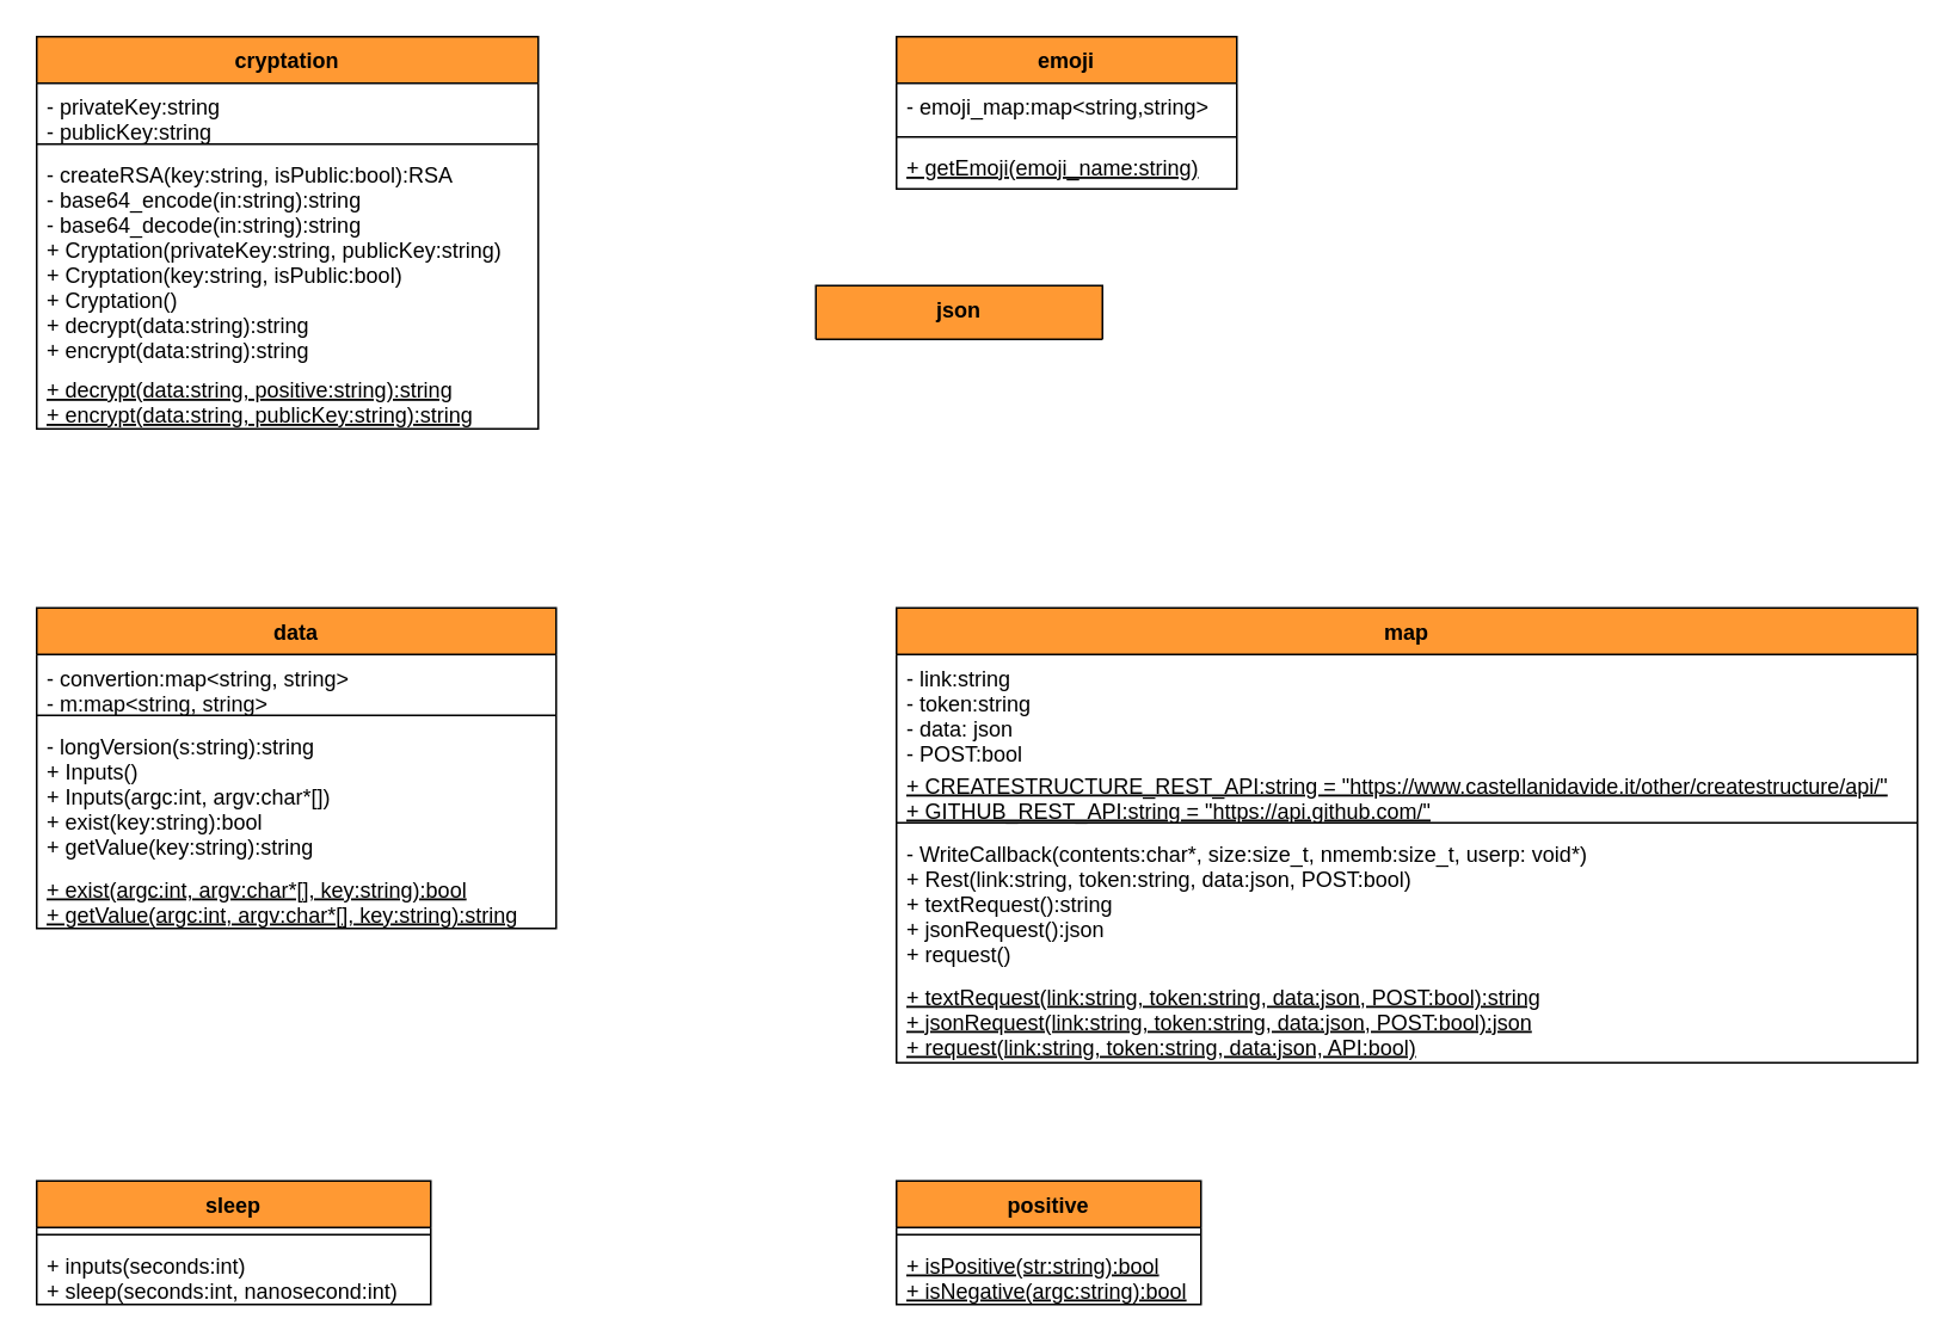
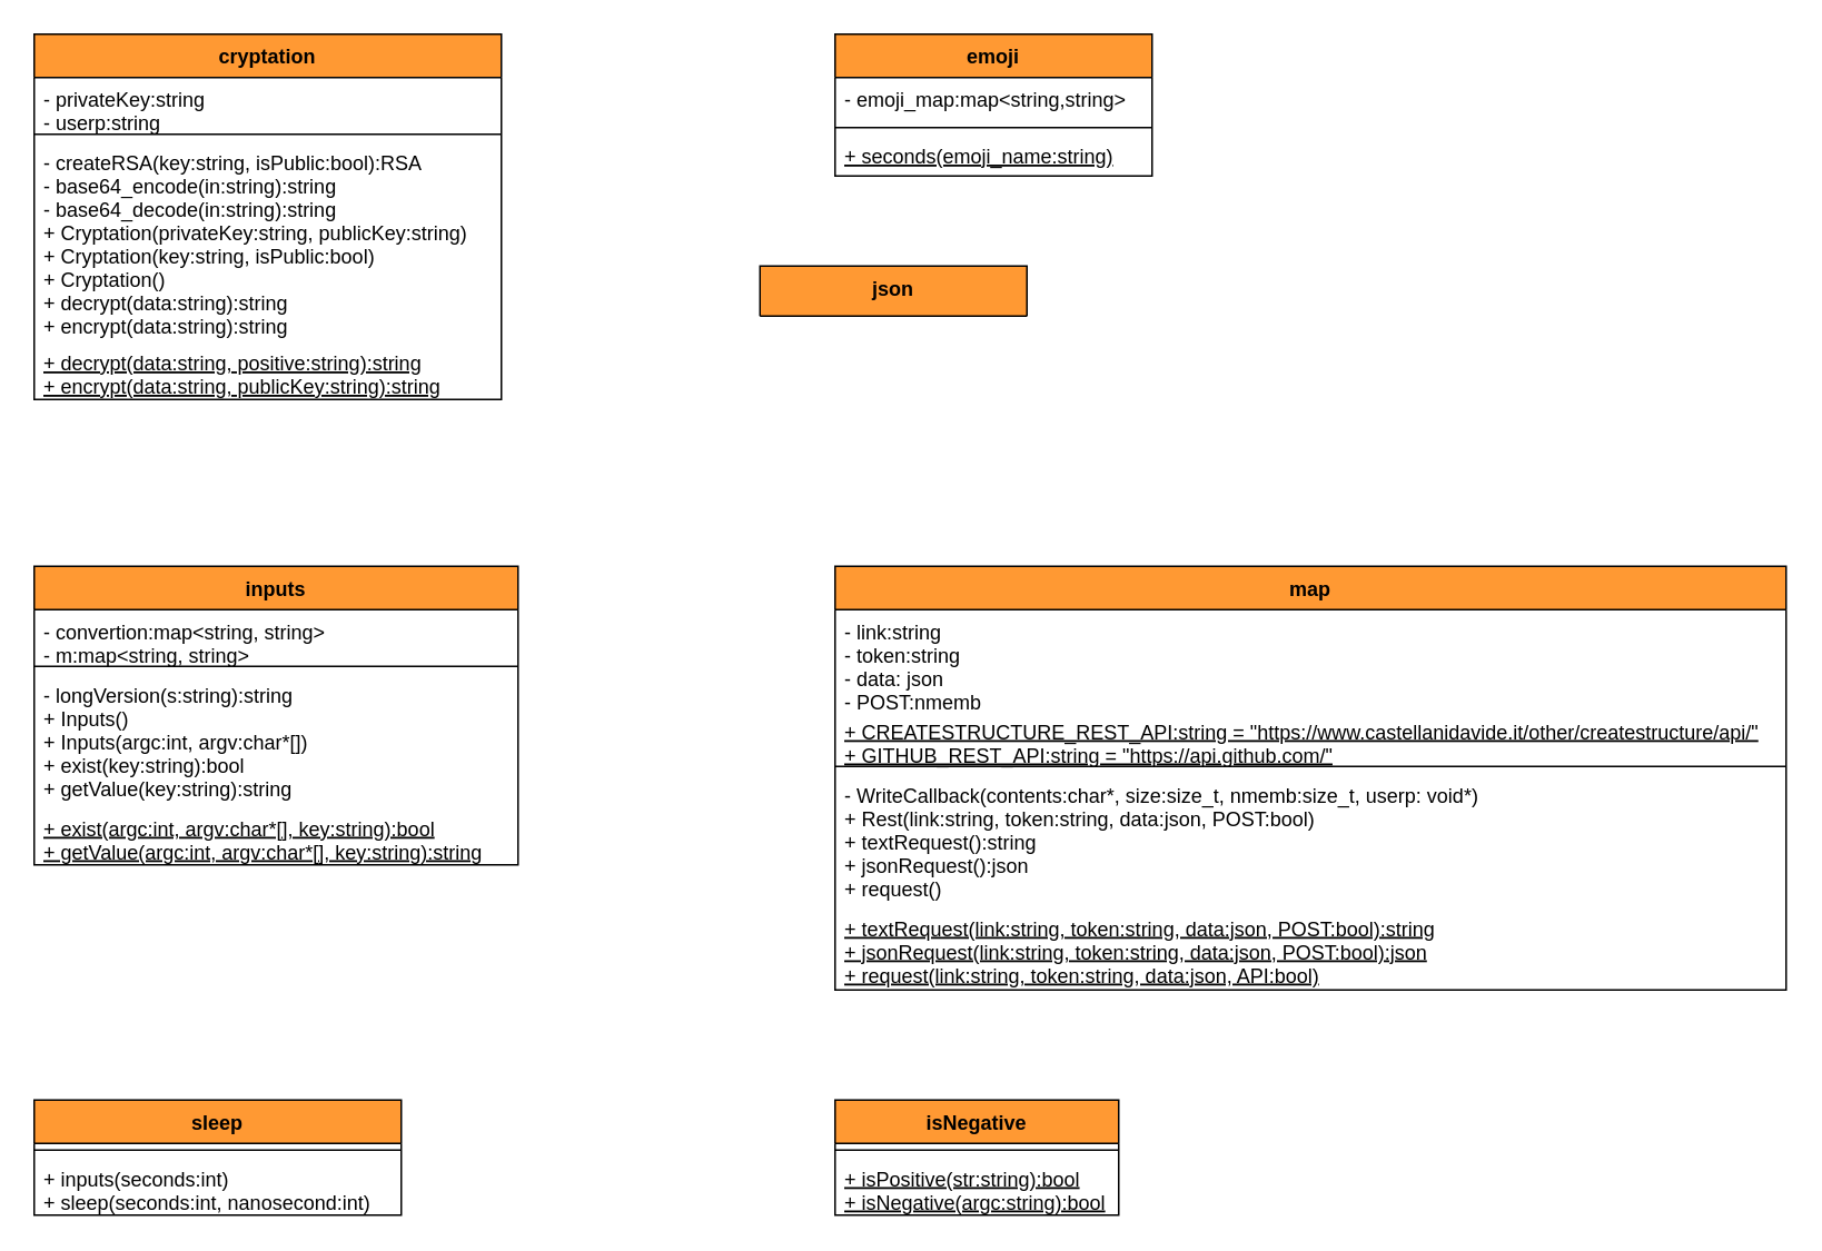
- <mxCell id="3" value="- privateKey:string&#10;- publicKey:string" style="text;strokeColor=none;fillColor=none;align=left;verticalAlign=top;spacingLeft=4;spacingRight=4;overflow=hidden;rotatable=0;points=[[0,0.5],[1,0.5]];portConstraint=eastwest;" vertex="1" parent="2"><mxGeometry y="26" width="280" height="30" as="geometry" /></mxCell>
+ <mxCell id="3" value="- privateKey:string&#10;- userp:string" style="text;strokeColor=none;fillColor=none;align=left;verticalAlign=top;spacingLeft=4;spacingRight=4;overflow=hidden;rotatable=0;points=[[0,0.5],[1,0.5]];portConstraint=eastwest;" vertex="1" parent="2"><mxGeometry y="26" width="280" height="30" as="geometry" /></mxCell>
- <mxCell id="10" value="+ getEmoji(emoji_name:string)" style="text;strokeColor=none;fillColor=none;align=left;verticalAlign=top;spacingLeft=4;spacingRight=4;overflow=hidden;rotatable=0;points=[[0,0.5],[1,0.5]];portConstraint=eastwest;fontStyle=4" vertex="1" parent="7"><mxGeometry y="60" width="190" height="25" as="geometry" /></mxCell>
+ <mxCell id="10" value="+ seconds(emoji_name:string)" style="text;strokeColor=none;fillColor=none;align=left;verticalAlign=top;spacingLeft=4;spacingRight=4;overflow=hidden;rotatable=0;points=[[0,0.5],[1,0.5]];portConstraint=eastwest;fontStyle=4" vertex="1" parent="7"><mxGeometry y="60" width="190" height="25" as="geometry" /></mxCell>
- <mxCell id="11" value="data" style="swimlane;fontStyle=1;align=center;verticalAlign=top;childLayout=stackLayout;horizontal=1;startSize=26;horizontalStack=0;resizeParent=1;resizeParentMax=0;resizeLast=0;collapsible=1;marginBottom=0;fillColor=#FF9933;" vertex="1" parent="1"><mxGeometry x="20" y="339" width="290" height="179" as="geometry" /></mxCell>
+ <mxCell id="11" value="inputs" style="swimlane;fontStyle=1;align=center;verticalAlign=top;childLayout=stackLayout;horizontal=1;startSize=26;horizontalStack=0;resizeParent=1;resizeParentMax=0;resizeLast=0;collapsible=1;marginBottom=0;fillColor=#FF9933;" vertex="1" parent="1"><mxGeometry x="20" y="339" width="290" height="179" as="geometry" /></mxCell>
- <mxCell id="21" value="- link:string&#10;- token:string&#10;- data: json&#10;- POST:bool" style="text;strokeColor=none;fillColor=none;align=left;verticalAlign=top;spacingLeft=4;spacingRight=4;overflow=hidden;rotatable=0;points=[[0,0.5],[1,0.5]];portConstraint=eastwest;fontStyle=0" vertex="1" parent="20"><mxGeometry y="26" width="570" height="60" as="geometry" /></mxCell>
+ <mxCell id="21" value="- link:string&#10;- token:string&#10;- data: json&#10;- POST:nmemb" style="text;strokeColor=none;fillColor=none;align=left;verticalAlign=top;spacingLeft=4;spacingRight=4;overflow=hidden;rotatable=0;points=[[0,0.5],[1,0.5]];portConstraint=eastwest;fontStyle=0" vertex="1" parent="20"><mxGeometry y="26" width="570" height="60" as="geometry" /></mxCell>
- <mxCell id="17" value="positive" style="swimlane;fontStyle=1;align=center;verticalAlign=top;childLayout=stackLayout;horizontal=1;startSize=26;horizontalStack=0;resizeParent=1;resizeParentMax=0;resizeLast=0;collapsible=1;marginBottom=0;fillColor=#FF9933;" vertex="1" parent="1"><mxGeometry x="500" y="659" width="170" height="69" as="geometry" /></mxCell>
+ <mxCell id="17" value="isNegative" style="swimlane;fontStyle=1;align=center;verticalAlign=top;childLayout=stackLayout;horizontal=1;startSize=26;horizontalStack=0;resizeParent=1;resizeParentMax=0;resizeLast=0;collapsible=1;marginBottom=0;fillColor=#FF9933;" vertex="1" parent="1"><mxGeometry x="500" y="659" width="170" height="69" as="geometry" /></mxCell>
